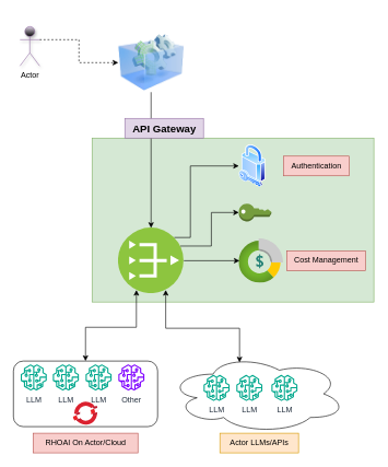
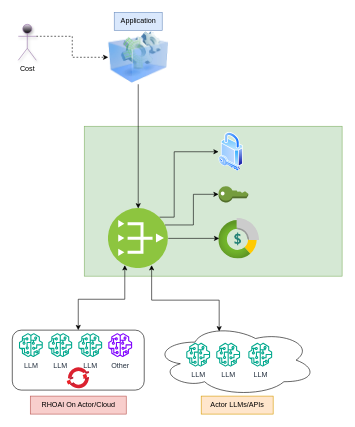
+ <mxCell id="25" value="Application" style="text;html=1;align=center;verticalAlign=middle;resizable=0;points=[];autosize=1;strokeColor=#6c8ebf;fillColor=#dae8fc;rounded=0;" vertex="1" parent="1"><mxGeometry x="190" y="20" width="80" height="30" as="geometry" /></mxCell>
- <mxCell id="4" value="Actor" style="shape=umlActor;verticalLabelPosition=bottom;verticalAlign=top;html=1;outlineConnect=0;fillColor=#e1d5e7;strokeColor=#9673a6;shadow=1;gradientColor=default;" vertex="1" parent="1"><mxGeometry x="30" y="40" width="30" height="60" as="geometry" /></mxCell>
+ <mxCell id="4" value="Cost" style="shape=umlActor;verticalLabelPosition=bottom;verticalAlign=top;html=1;outlineConnect=0;fillColor=#e1d5e7;strokeColor=#9673a6;shadow=1;gradientColor=default;" vertex="1" parent="1"><mxGeometry x="30" y="40" width="30" height="60" as="geometry" /></mxCell>
- <mxCell id="28" value="&lt;b&gt;&lt;font style=&quot;font-size: 16px;&quot;&gt;API Gateway&lt;/font&gt;&lt;/b&gt;" style="text;html=1;align=center;verticalAlign=middle;resizable=0;points=[];autosize=1;strokeColor=#9673a6;fillColor=#e1d5e7;" vertex="1" parent="1"><mxGeometry x="190" y="180" width="120" height="30" as="geometry" /></mxCell>
- <mxCell id="23" value="Authentication" style="text;html=1;align=center;verticalAlign=middle;resizable=0;points=[];autosize=1;strokeColor=#b85450;fillColor=#f8cecc;" vertex="1" parent="1"><mxGeometry x="432" y="237.54" width="100" height="30" as="geometry" /></mxCell>
- <mxCell id="24" value="Cost Management" style="text;html=1;align=center;verticalAlign=middle;resizable=0;points=[];autosize=1;strokeColor=#b85450;fillColor=#f8cecc;" vertex="1" parent="1"><mxGeometry x="437" y="382" width="120" height="30" as="geometry" /></mxCell>
